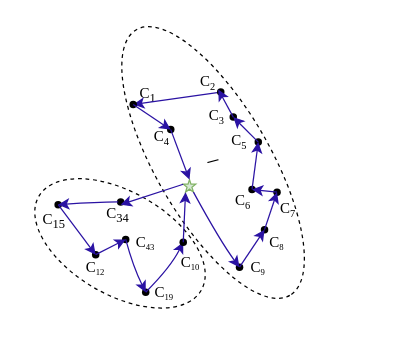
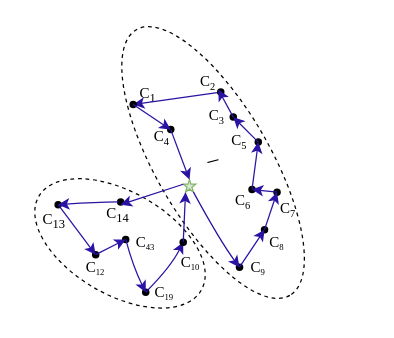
- <mxCell id="36" value="C&lt;sub&gt;34&lt;/sub&gt;" style="rounded=0;whiteSpace=wrap;html=1;fillColor=none;strokeColor=none;fontFamily=Times New Roman;" parent="1" vertex="1"><mxGeometry x="86" y="124.81" width="16" height="20" as="geometry" /></mxCell>
+ <mxCell id="36" value="C&lt;sub&gt;14&lt;/sub&gt;" style="rounded=0;whiteSpace=wrap;html=1;fillColor=none;strokeColor=none;fontFamily=Times New Roman;" parent="1" vertex="1"><mxGeometry x="86" y="124.81" width="16" height="20" as="geometry" /></mxCell>
- <mxCell id="35" value="C&lt;sub&gt;15&lt;br&gt;&lt;/sub&gt;" style="rounded=0;whiteSpace=wrap;html=1;fillColor=none;strokeColor=none;fontFamily=Times New Roman;" parent="1" vertex="1"><mxGeometry x="35" y="130" width="16" height="20" as="geometry" /></mxCell>
+ <mxCell id="35" value="C&lt;sub&gt;13&lt;br&gt;&lt;/sub&gt;" style="rounded=0;whiteSpace=wrap;html=1;fillColor=none;strokeColor=none;fontFamily=Times New Roman;" parent="1" vertex="1"><mxGeometry x="35" y="130" width="16" height="20" as="geometry" /></mxCell>
